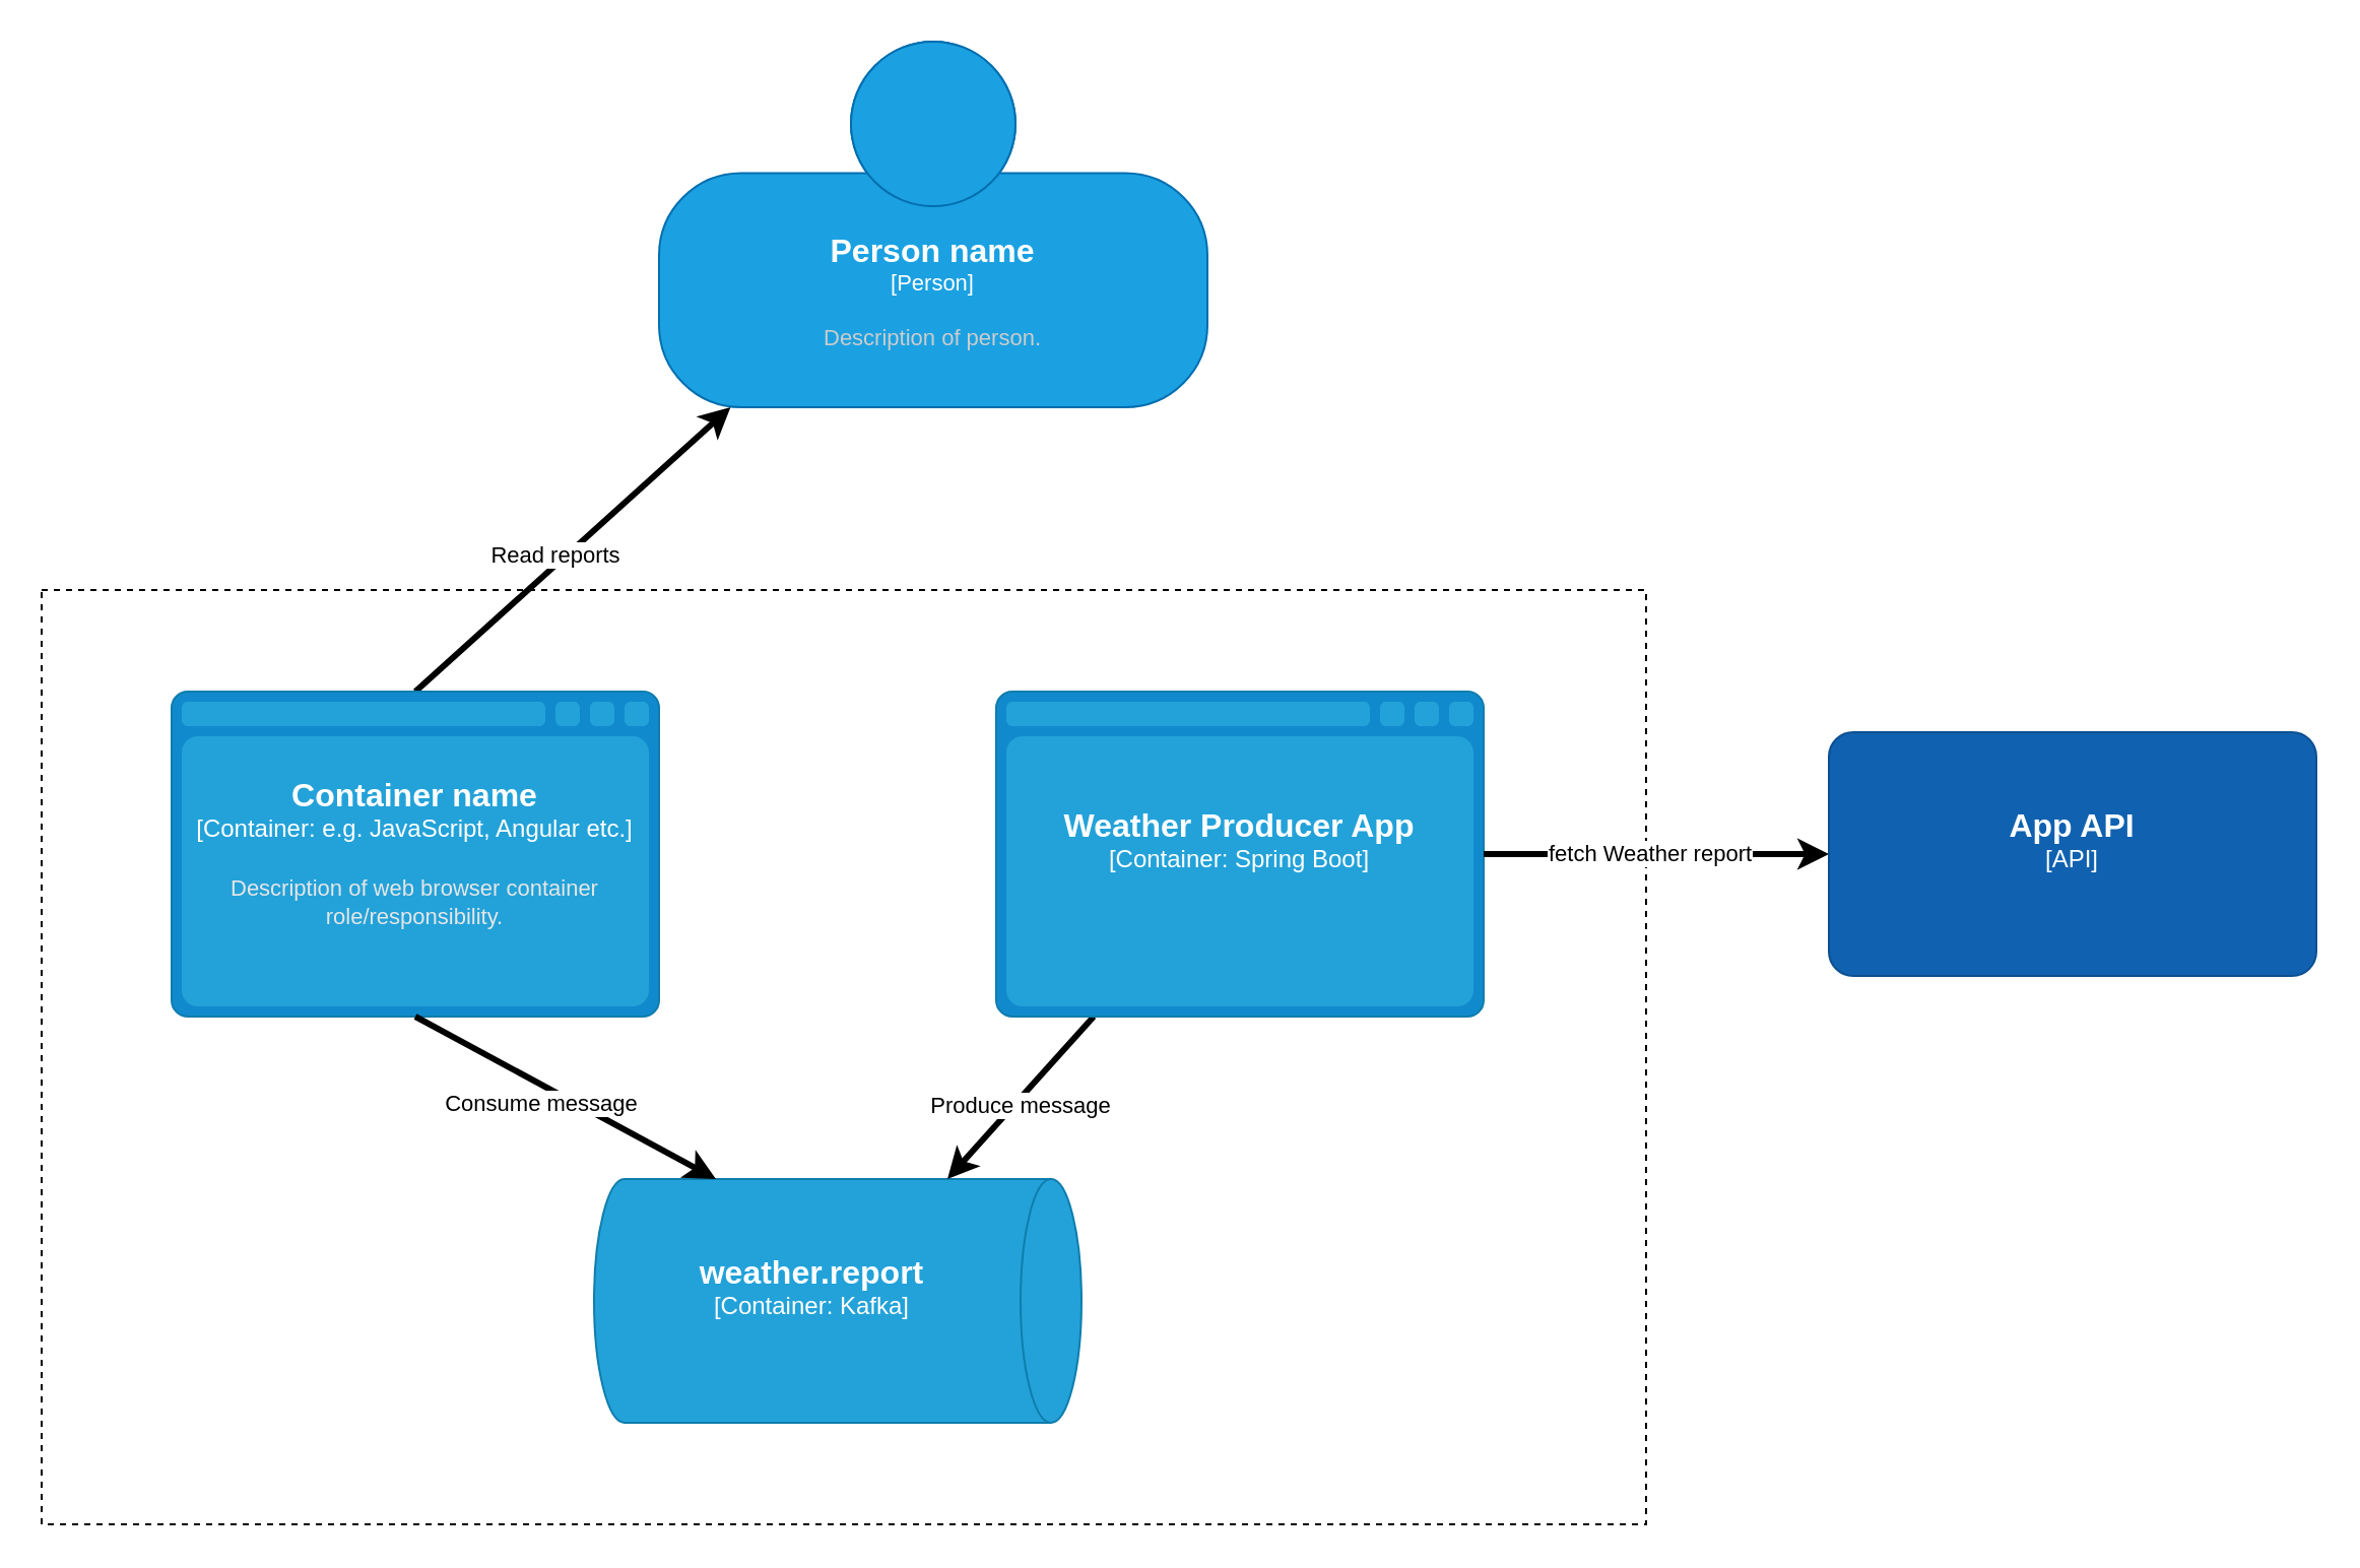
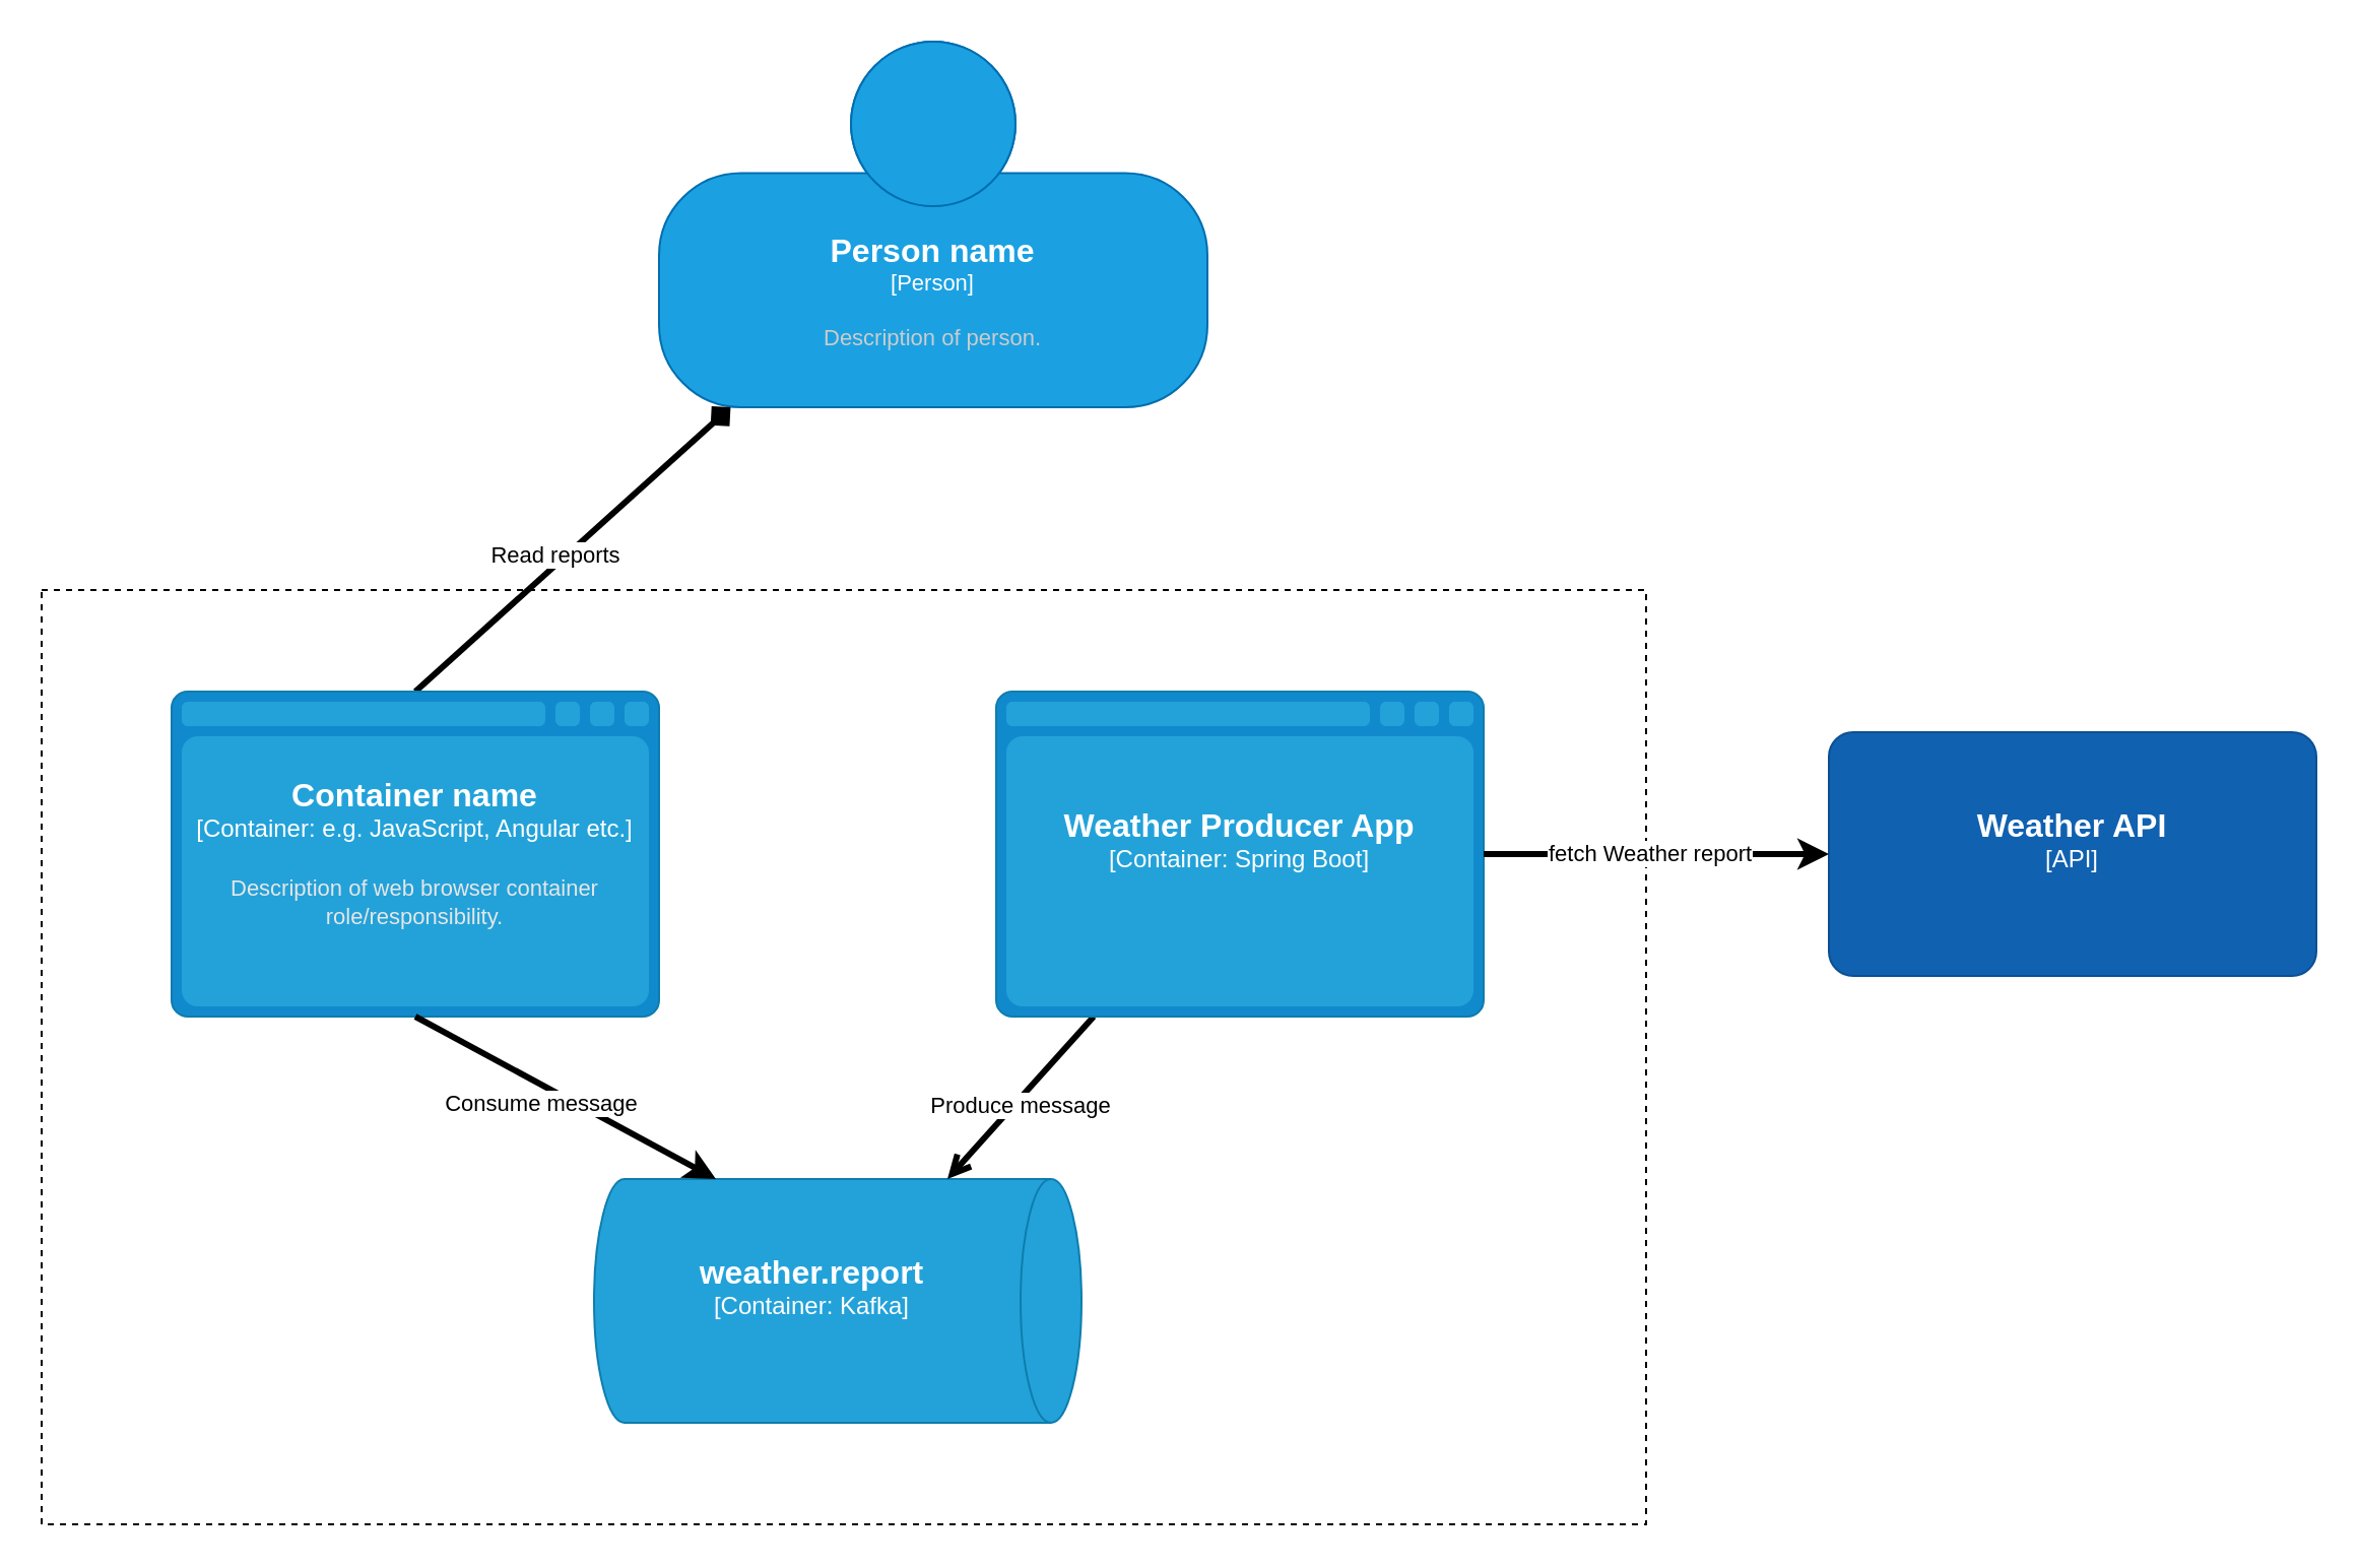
- <mxCell id="9" style="rounded=0;orthogonalLoop=1;jettySize=auto;html=1;exitX=0.5;exitY=0;exitDx=0;exitDy=0;exitPerimeter=0;strokeWidth=3;" edge="1" parent="1" source="11" target="3"><mxGeometry relative="1" as="geometry" /></mxCell>
+ <mxCell id="9" style="rounded=0;orthogonalLoop=1;jettySize=auto;html=1;exitX=0.5;exitY=0;exitDx=0;exitDy=0;exitPerimeter=0;strokeWidth=3;endArrow=diamond;" edge="1" parent="1" source="11" target="3"><mxGeometry relative="1" as="geometry" /></mxCell>
- <mxCell id="4" value="&lt;font style=&quot;font-size: 16px&quot;&gt;&lt;b&gt;App API&lt;/b&gt;&lt;/font&gt;&lt;div&gt;[API]&lt;/div&gt;&lt;br&gt;&lt;div&gt;&lt;font style=&quot;font-size: 11px&quot;&gt;&lt;font color=&quot;#cccccc&quot;&gt;&lt;/font&gt;&lt;/div&gt;" style="rounded=1;whiteSpace=wrap;html=1;labelBackgroundColor=none;fillColor=#1061B0;fontColor=#ffffff;align=center;arcSize=10;strokeColor=#0D5091;metaEdit=1;resizable=0;points=[[0.25,0,0],[0.5,0,0],[0.75,0,0],[1,0.25,0],[1,0.5,0],[1,0.75,0],[0.75,1,0],[0.5,1,0],[0.25,1,0],[0,0.75,0],[0,0.5,0],[0,0.25,0]];" vertex="1" parent="1"><mxGeometry x="900" y="360" width="240" height="120" as="geometry" /></mxCell>
+ <mxCell id="4" value="&lt;font style=&quot;font-size: 16px&quot;&gt;&lt;b&gt;Weather API&lt;/b&gt;&lt;/font&gt;&lt;div&gt;[API]&lt;/div&gt;&lt;br&gt;&lt;div&gt;&lt;font style=&quot;font-size: 11px&quot;&gt;&lt;font color=&quot;#cccccc&quot;&gt;&lt;/font&gt;&lt;/div&gt;" style="rounded=1;whiteSpace=wrap;html=1;labelBackgroundColor=none;fillColor=#1061B0;fontColor=#ffffff;align=center;arcSize=10;strokeColor=#0D5091;metaEdit=1;resizable=0;points=[[0.25,0,0],[0.5,0,0],[0.75,0,0],[1,0.25,0],[1,0.5,0],[1,0.75,0],[0.75,1,0],[0.5,1,0],[0.25,1,0],[0,0.75,0],[0,0.5,0],[0,0.25,0]];" vertex="1" parent="1"><mxGeometry x="900" y="360" width="240" height="120" as="geometry" /></mxCell>
- <mxCell id="6" style="rounded=0;orthogonalLoop=1;jettySize=auto;html=1;strokeWidth=3;" edge="1" parent="1" source="8" target="5"><mxGeometry relative="1" as="geometry" /></mxCell>
+ <mxCell id="6" style="rounded=0;orthogonalLoop=1;jettySize=auto;html=1;strokeWidth=3;endArrow=open;" edge="1" parent="1" source="8" target="5"><mxGeometry relative="1" as="geometry" /></mxCell>
